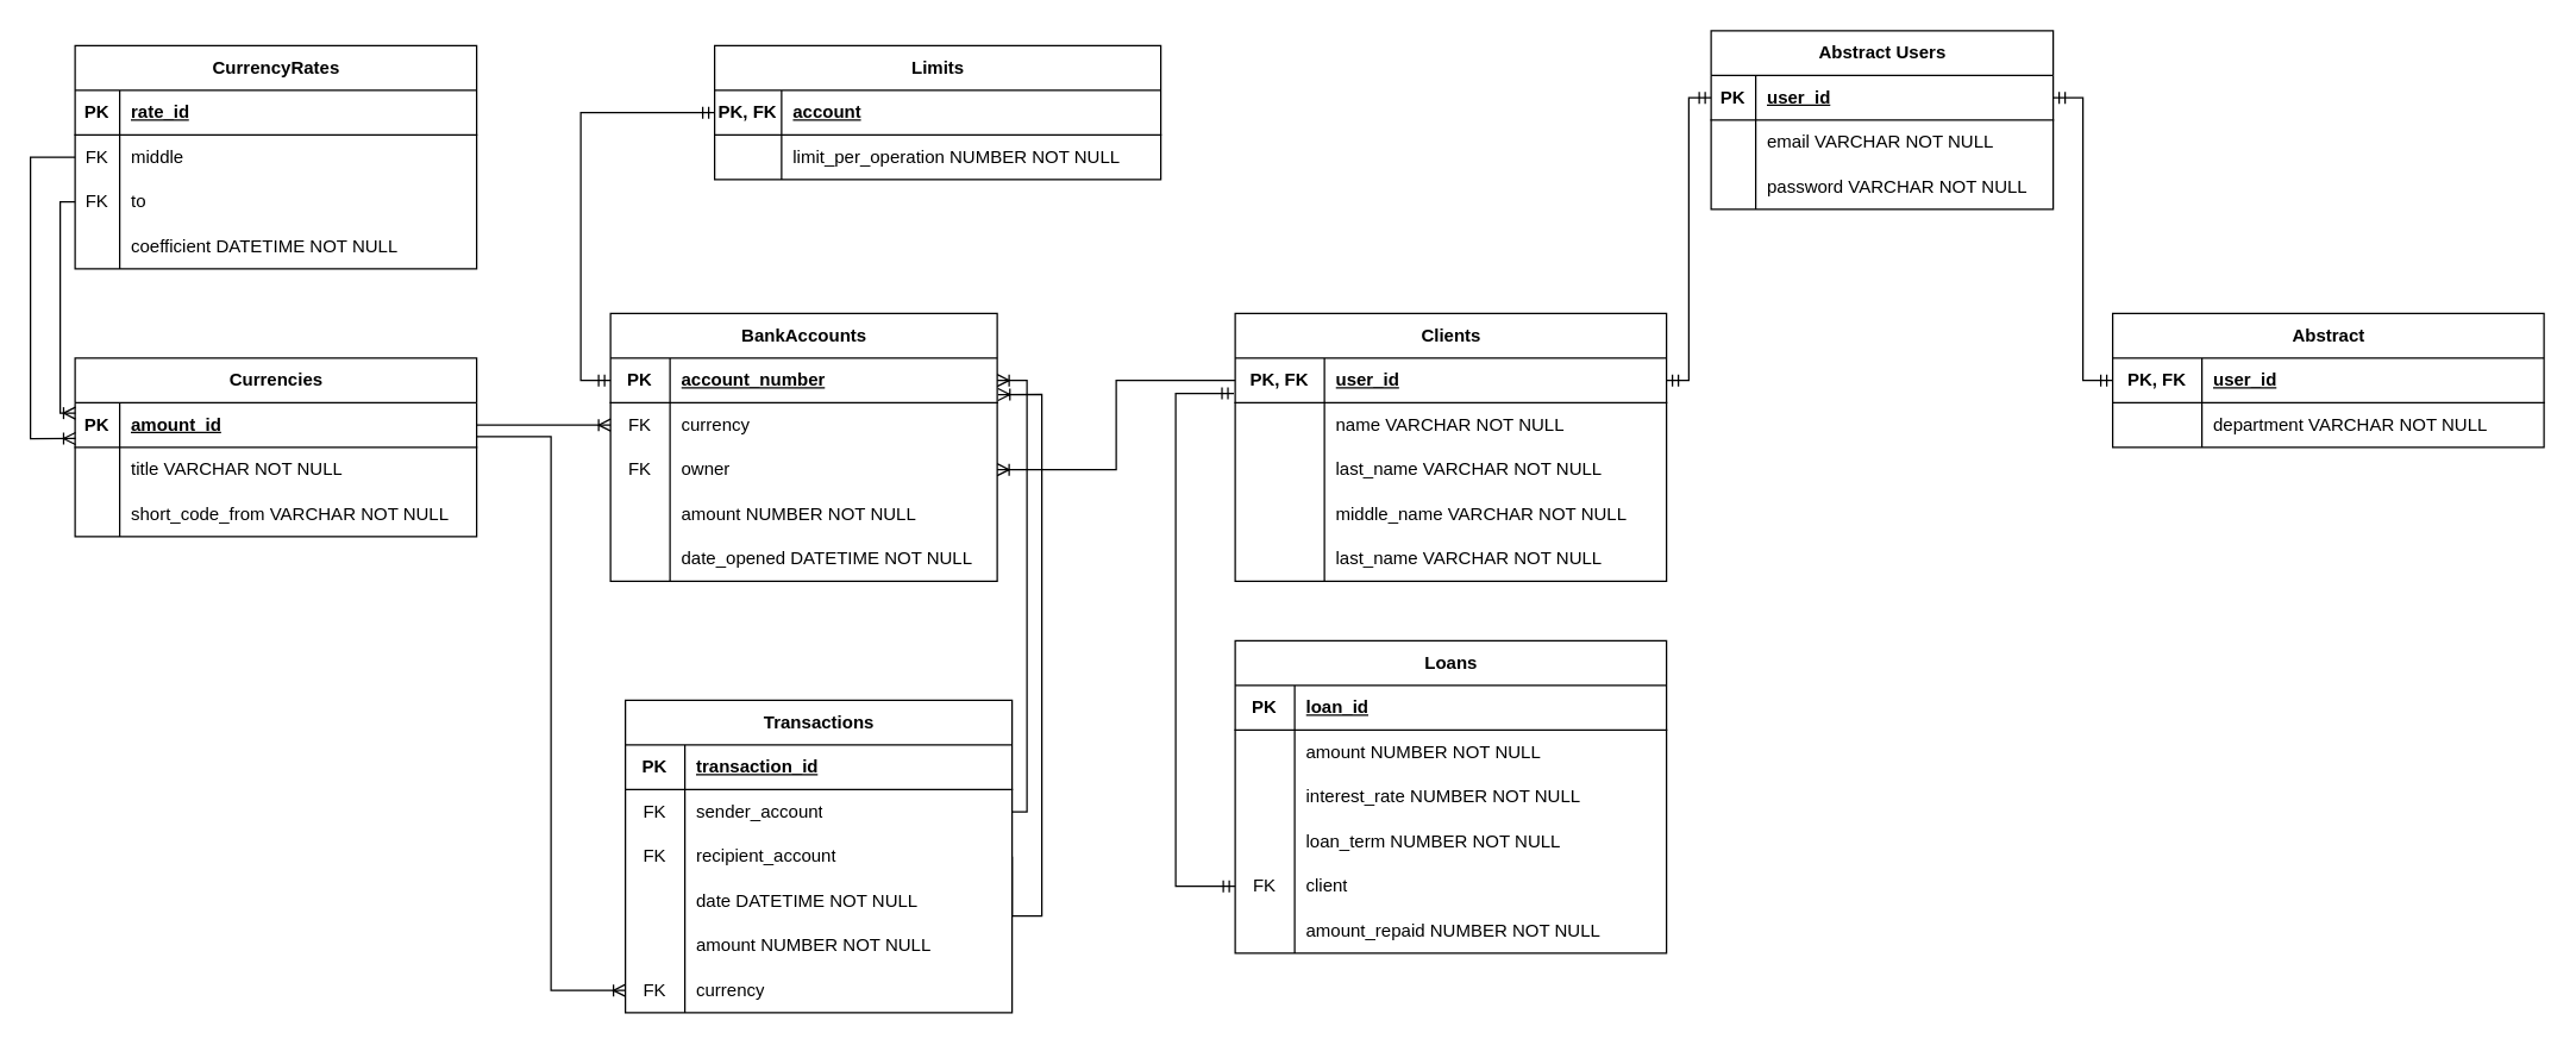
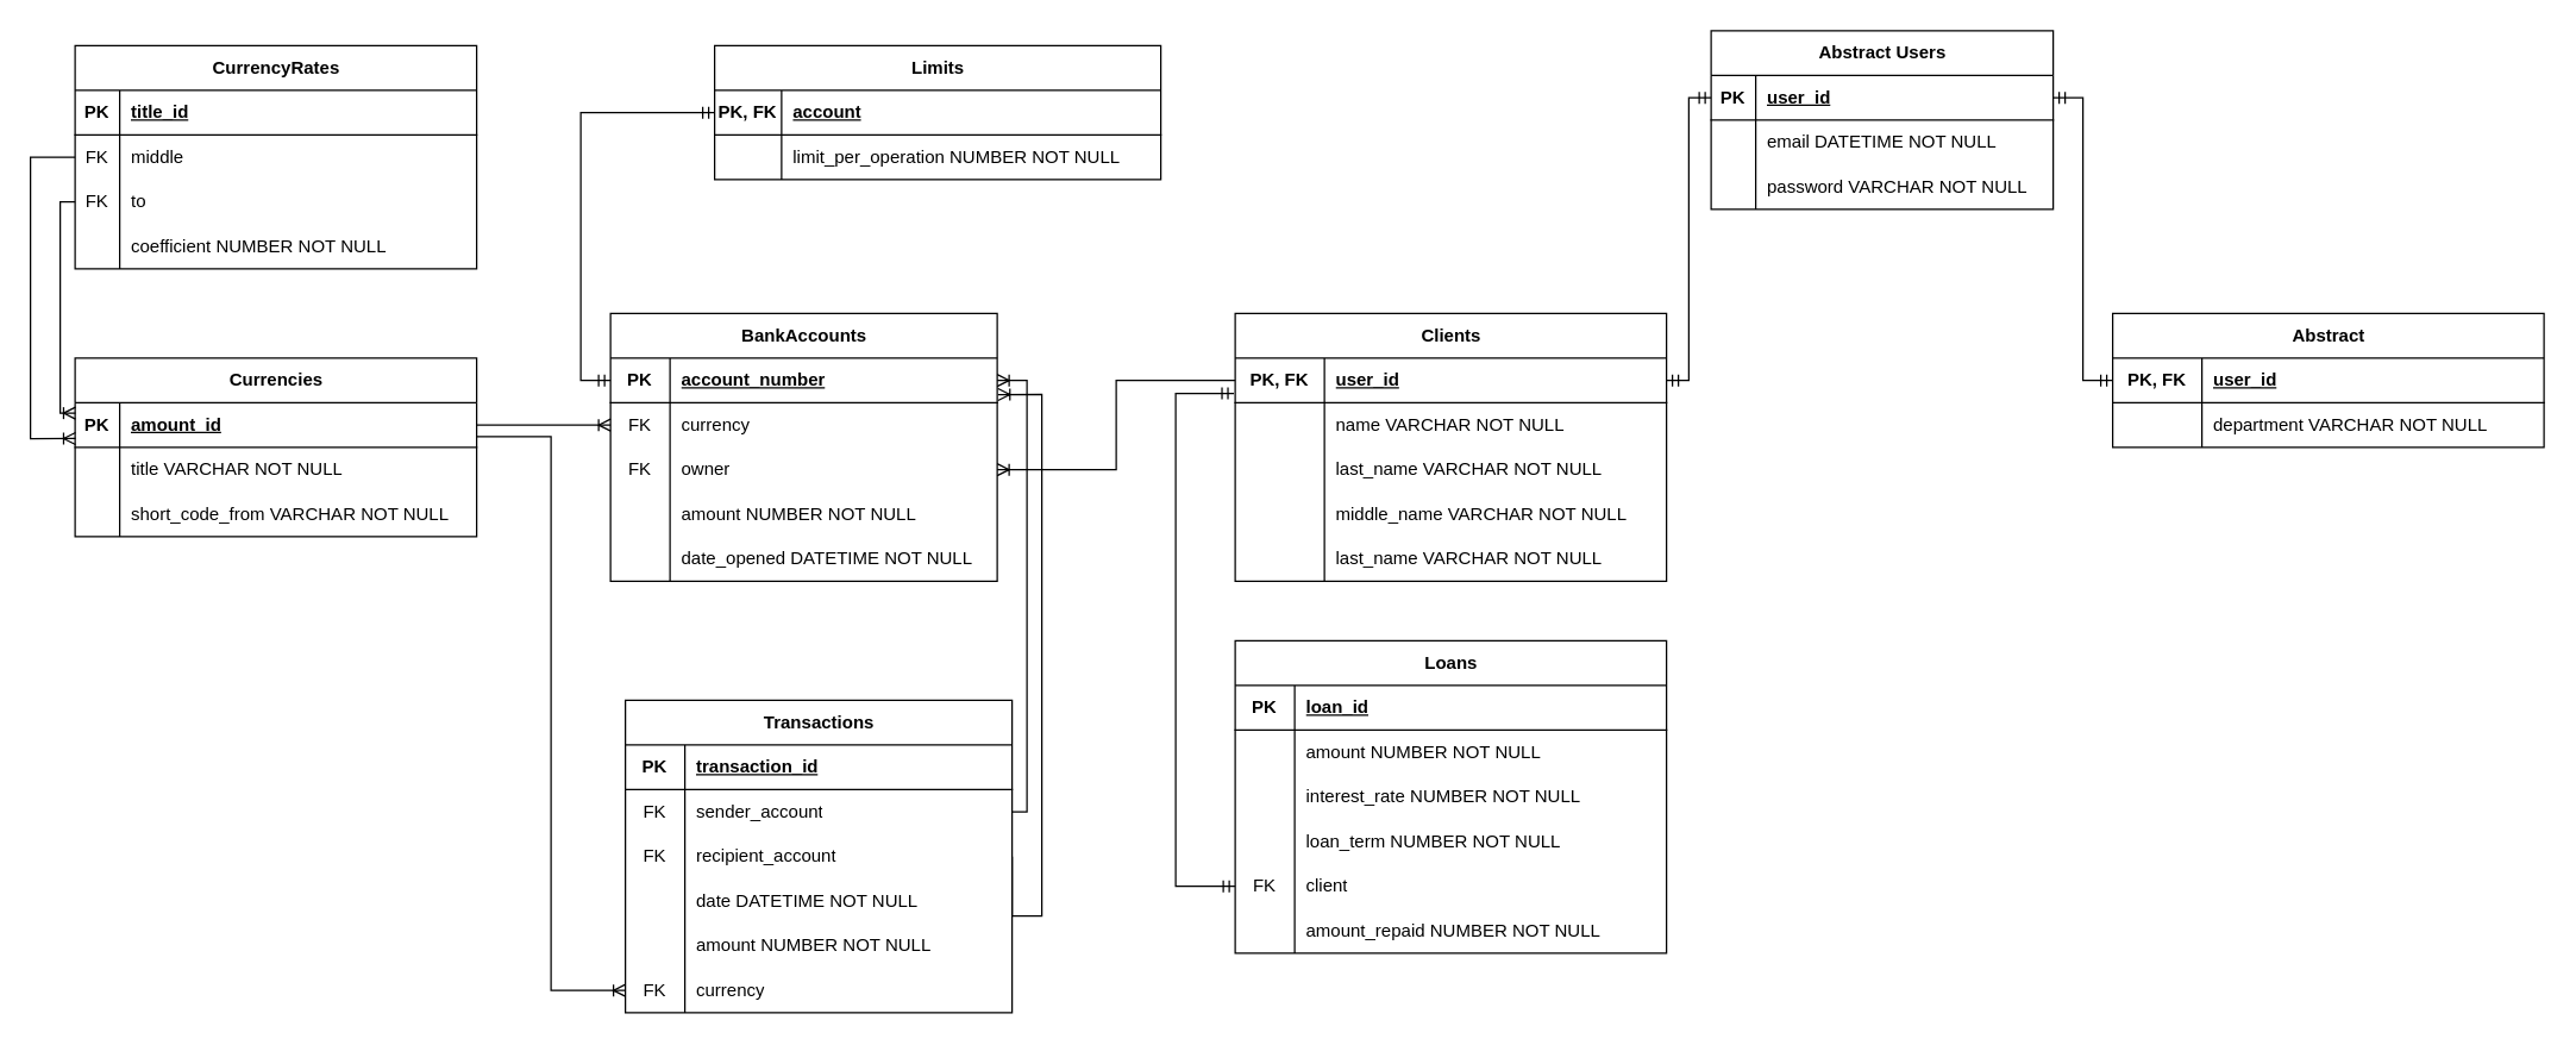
- <mxCell id="88" value="rate_id" style="shape=partialRectangle;connectable=0;fillColor=none;top=0;left=0;bottom=0;right=0;align=left;spacingLeft=6;fontStyle=5;overflow=hidden;whiteSpace=wrap;html=1;" vertex="1" parent="86"><mxGeometry x="30" width="240" height="30" as="geometry"><mxRectangle width="240" height="30" as="alternateBounds" /></mxGeometry></mxCell>
+ <mxCell id="88" value="title_id" style="shape=partialRectangle;connectable=0;fillColor=none;top=0;left=0;bottom=0;right=0;align=left;spacingLeft=6;fontStyle=5;overflow=hidden;whiteSpace=wrap;html=1;" vertex="1" parent="86"><mxGeometry x="30" width="240" height="30" as="geometry"><mxRectangle width="240" height="30" as="alternateBounds" /></mxGeometry></mxCell>
- <mxCell id="8" value="email VARCHAR NOT NULL" style="shape=partialRectangle;connectable=0;fillColor=none;top=0;left=0;bottom=0;right=0;align=left;spacingLeft=6;overflow=hidden;whiteSpace=wrap;html=1;" vertex="1" parent="6"><mxGeometry x="30" width="200" height="30" as="geometry"><mxRectangle width="200" height="30" as="alternateBounds" /></mxGeometry></mxCell>
+ <mxCell id="8" value="email DATETIME NOT NULL" style="shape=partialRectangle;connectable=0;fillColor=none;top=0;left=0;bottom=0;right=0;align=left;spacingLeft=6;overflow=hidden;whiteSpace=wrap;html=1;" vertex="1" parent="6"><mxGeometry x="30" width="200" height="30" as="geometry"><mxRectangle width="200" height="30" as="alternateBounds" /></mxGeometry></mxCell>
- <mxCell id="97" value="coefficient DATETIME NOT NULL" style="shape=partialRectangle;connectable=0;fillColor=none;top=0;left=0;bottom=0;right=0;align=left;spacingLeft=6;overflow=hidden;whiteSpace=wrap;html=1;" vertex="1" parent="95"><mxGeometry x="30" width="240" height="30" as="geometry"><mxRectangle width="240" height="30" as="alternateBounds" /></mxGeometry></mxCell>
+ <mxCell id="97" value="coefficient NUMBER NOT NULL" style="shape=partialRectangle;connectable=0;fillColor=none;top=0;left=0;bottom=0;right=0;align=left;spacingLeft=6;overflow=hidden;whiteSpace=wrap;html=1;" vertex="1" parent="95"><mxGeometry x="30" width="240" height="30" as="geometry"><mxRectangle width="240" height="30" as="alternateBounds" /></mxGeometry></mxCell>
